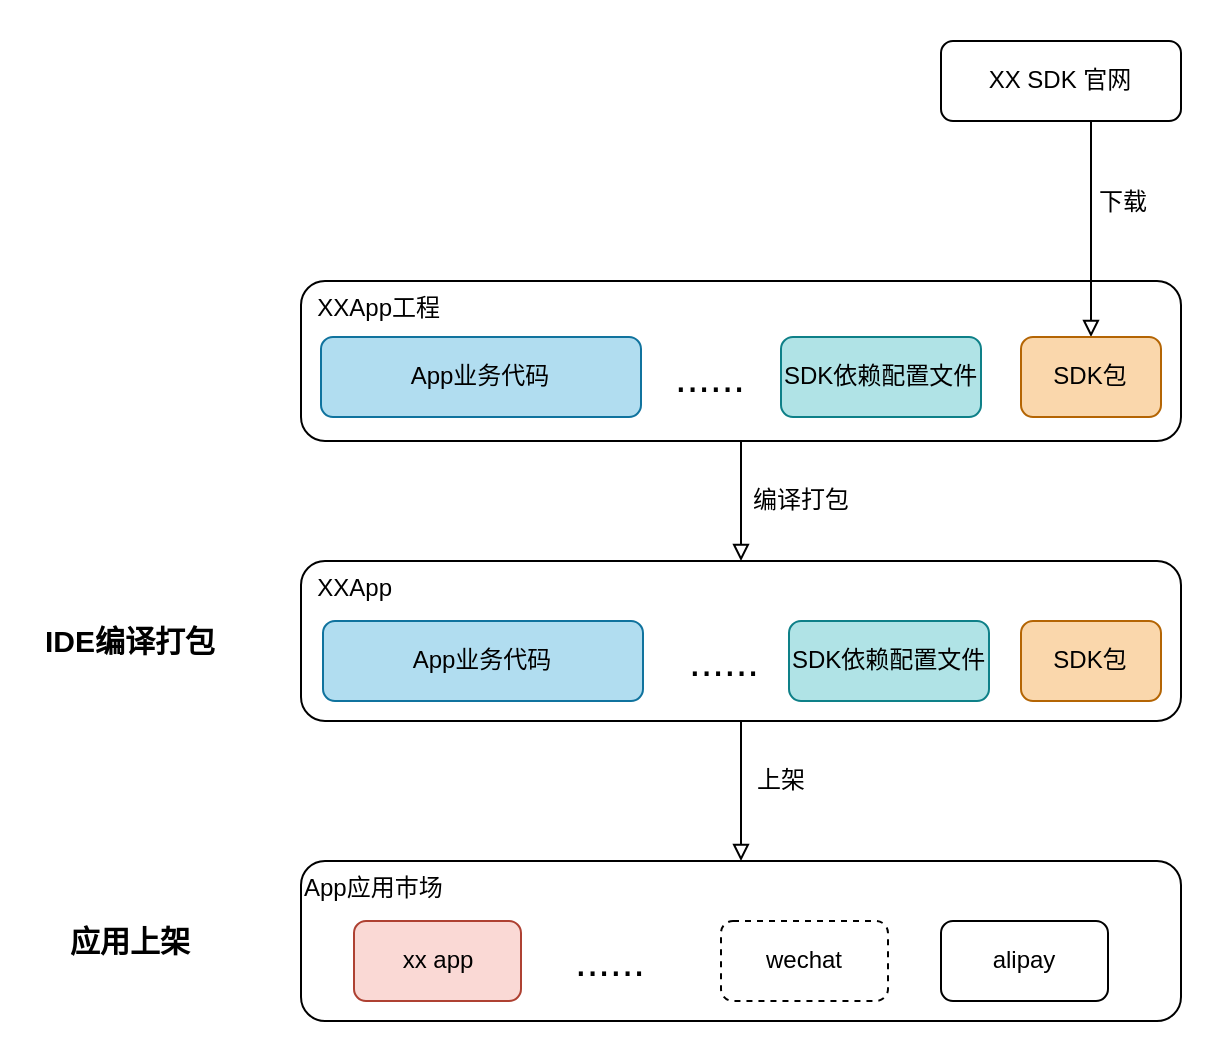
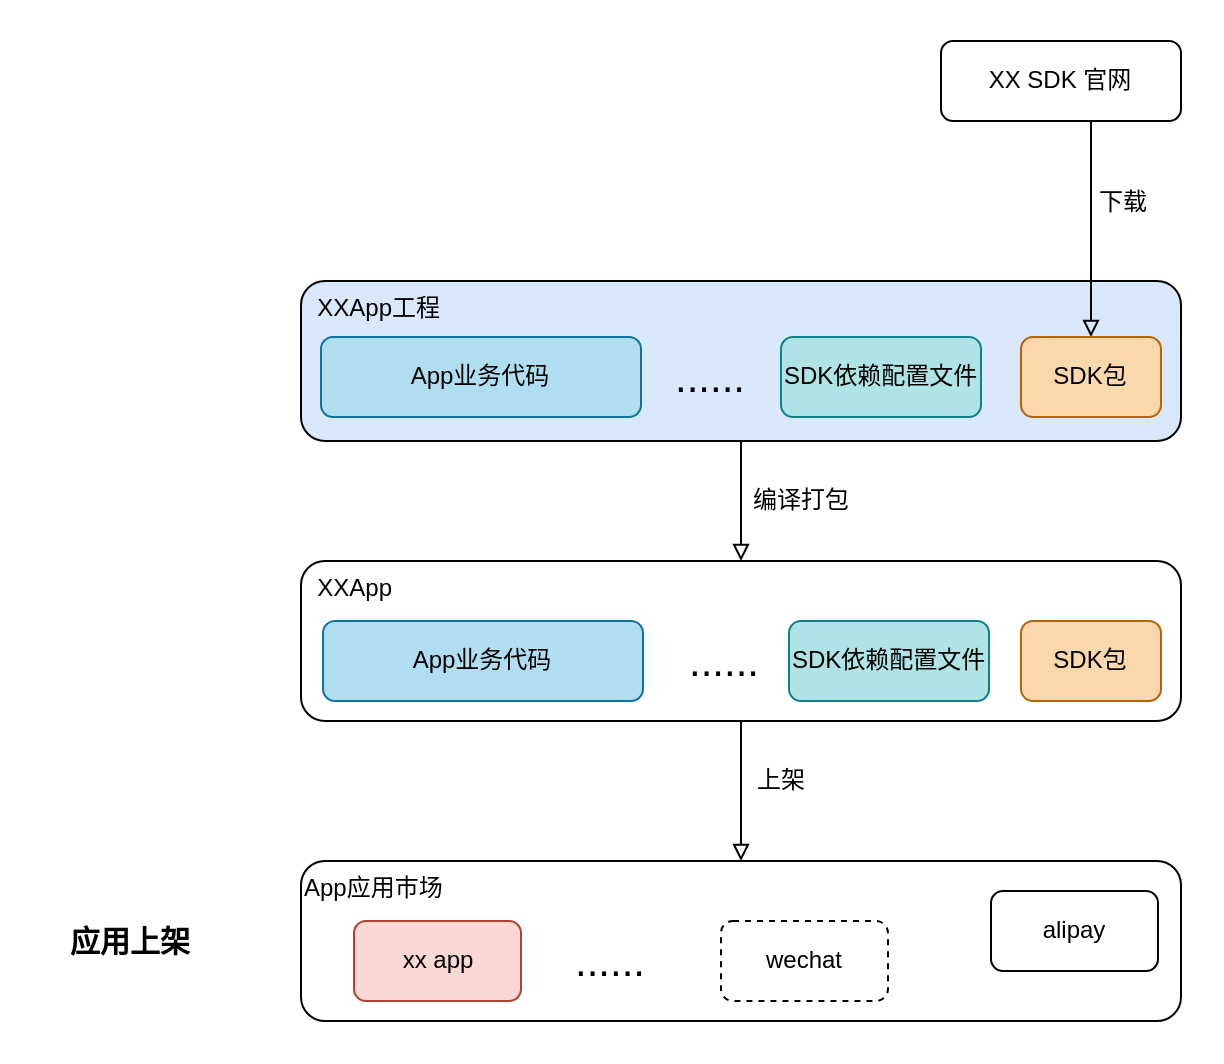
- <mxCell id="3" value="&amp;nbsp; XXApp工程" style="rounded=1;whiteSpace=wrap;html=1;fontSize=12;glass=0;strokeWidth=1;shadow=0;align=left;verticalAlign=top;" parent="1" vertex="1"><mxGeometry x="150" y="140" width="440" height="80" as="geometry" /></mxCell>
+ <mxCell id="3" value="&amp;nbsp; XXApp工程" style="rounded=1;whiteSpace=wrap;html=1;fontSize=12;glass=0;strokeWidth=1;shadow=0;align=left;verticalAlign=top;fillColor=#dae8fc;" parent="1" vertex="1"><mxGeometry x="150" y="140" width="440" height="80" as="geometry" /></mxCell>
- <mxCell id="22" value="&lt;font style=&quot;font-size: 15px&quot;&gt;&lt;b&gt;IDE编译打包&lt;/b&gt;&lt;/font&gt;" style="text;html=1;strokeColor=none;fillColor=none;align=center;verticalAlign=middle;whiteSpace=wrap;rounded=0;fontSize=15;" vertex="1" parent="1"><mxGeometry x="20" y="300" width="90" height="40" as="geometry" /></mxCell>
- <mxCell id="21" value="alipay" style="rounded=1;whiteSpace=wrap;html=1;align=center;" vertex="1" parent="1"><mxGeometry x="470" y="460" width="83.5" height="40" as="geometry" /></mxCell>
+ <mxCell id="21" value="alipay" style="rounded=1;whiteSpace=wrap;html=1;align=center;" vertex="1" parent="1"><mxGeometry x="495" y="445" width="83.5" height="40" as="geometry" /></mxCell>
